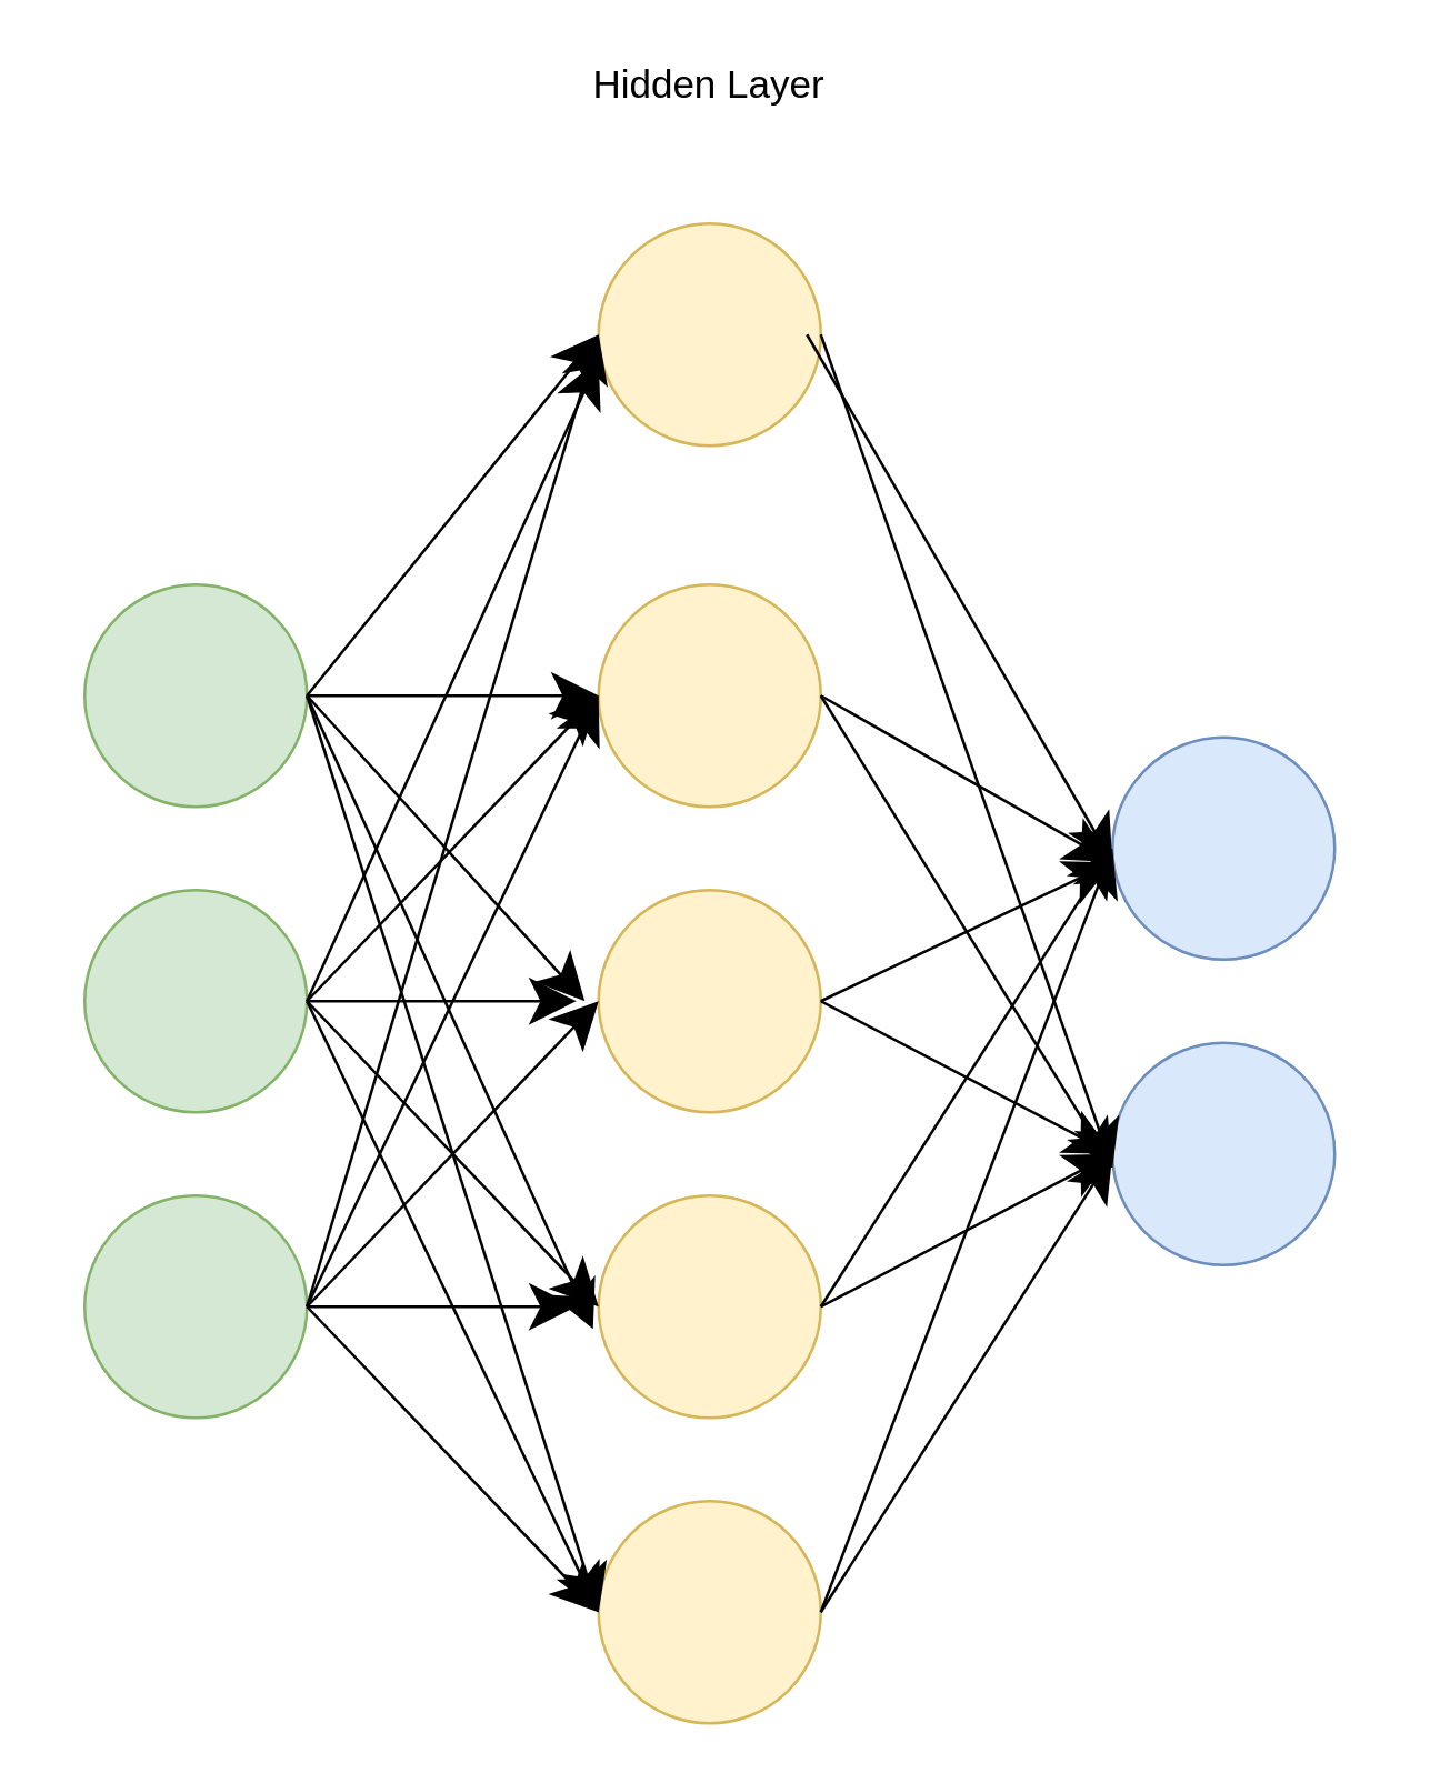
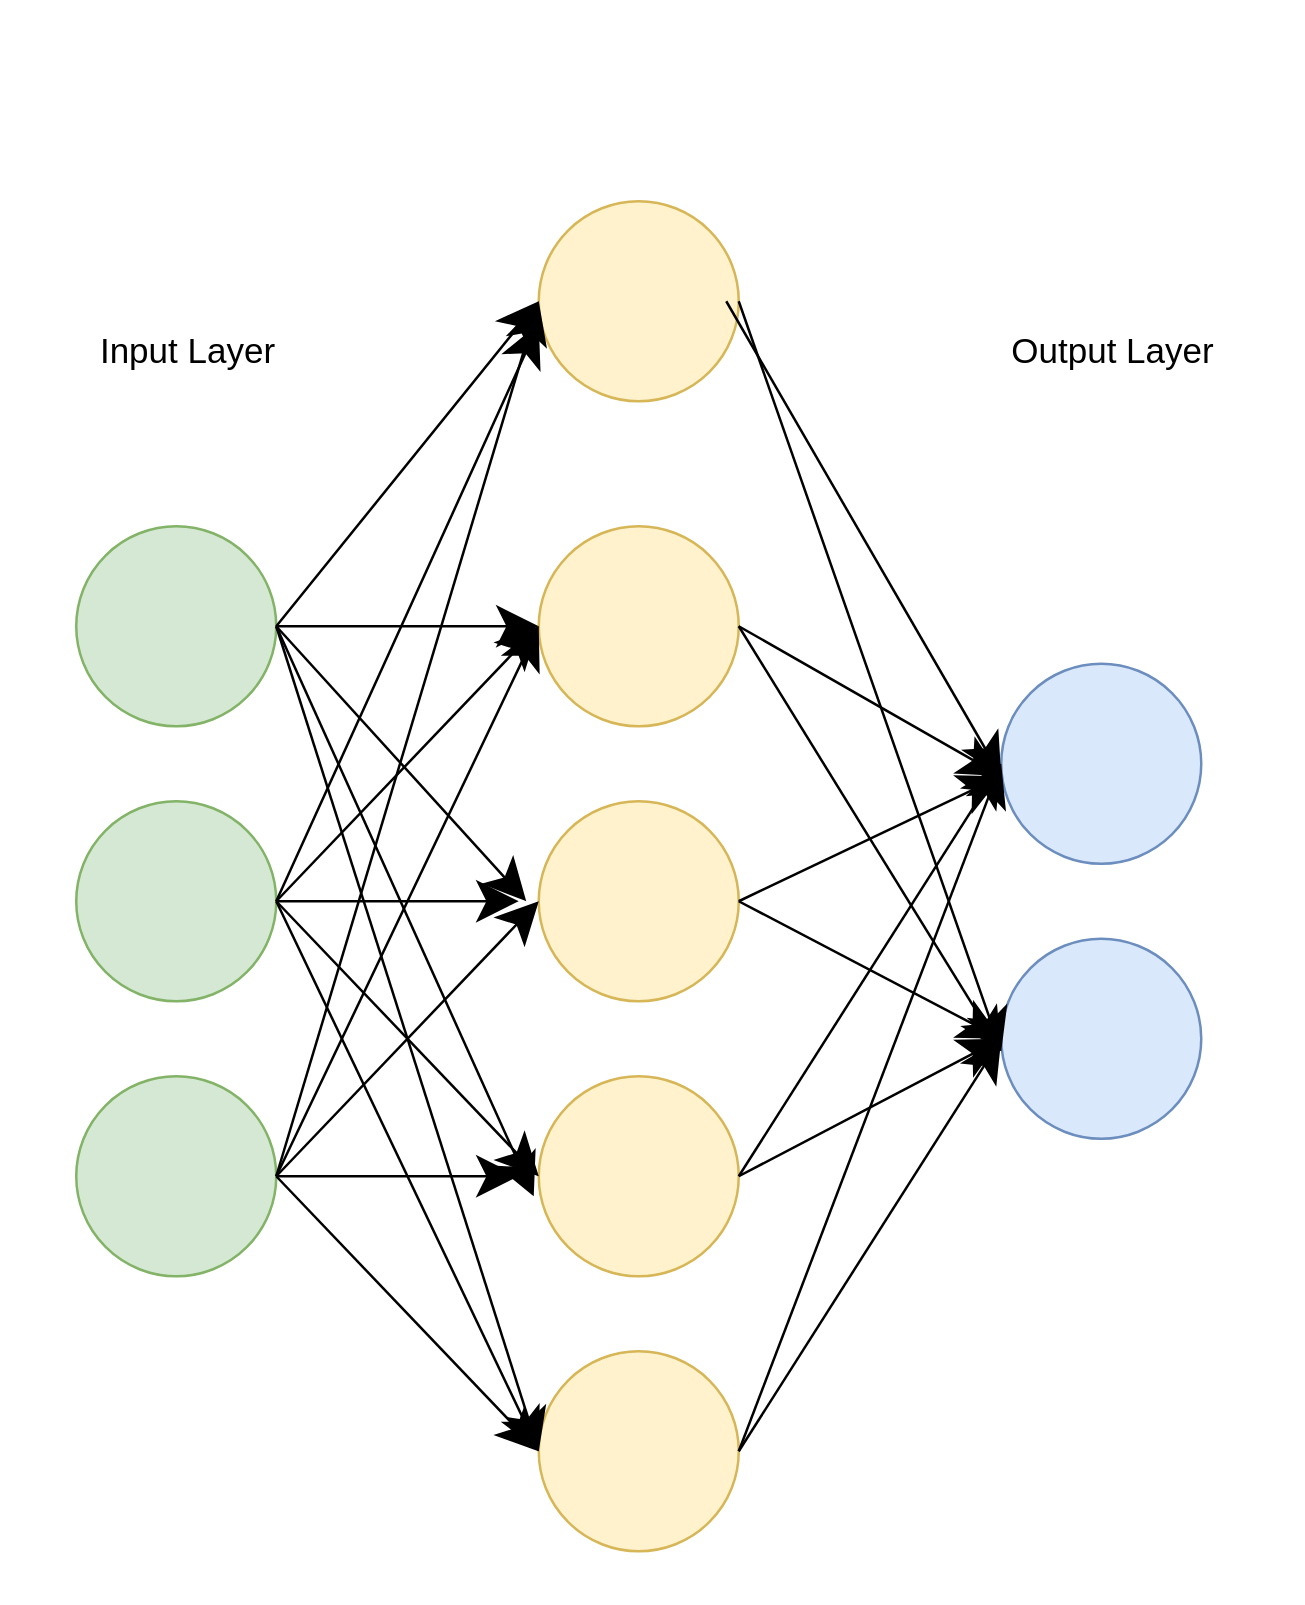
- <mxCell id="13" value="&lt;font style=&quot;font-size: 14px&quot;&gt;Hidden Layer&lt;/font&gt;" style="text;html=1;strokeColor=none;fillColor=none;align=center;verticalAlign=middle;whiteSpace=wrap;rounded=0;hachureGap=4;pointerEvents=0;" vertex="1" parent="1"><mxGeometry x="200" y="20" width="110" height="20" as="geometry" /></mxCell>
+ <mxCell id="12" value="&lt;font style=&quot;font-size: 14px&quot;&gt;Input Layer&lt;/font&gt;" style="text;html=1;strokeColor=none;fillColor=none;align=center;verticalAlign=middle;whiteSpace=wrap;rounded=0;hachureGap=4;pointerEvents=0;" vertex="1" parent="1"><mxGeometry x="20" y="130" width="110" height="20" as="geometry" /></mxCell>
+ <mxCell id="14" value="&lt;font style=&quot;font-size: 14px&quot;&gt;Output Layer&lt;/font&gt;" style="text;html=1;strokeColor=none;fillColor=none;align=center;verticalAlign=middle;whiteSpace=wrap;rounded=0;hachureGap=4;pointerEvents=0;" vertex="1" parent="1"><mxGeometry x="390" y="130" width="110" height="20" as="geometry" /></mxCell>
